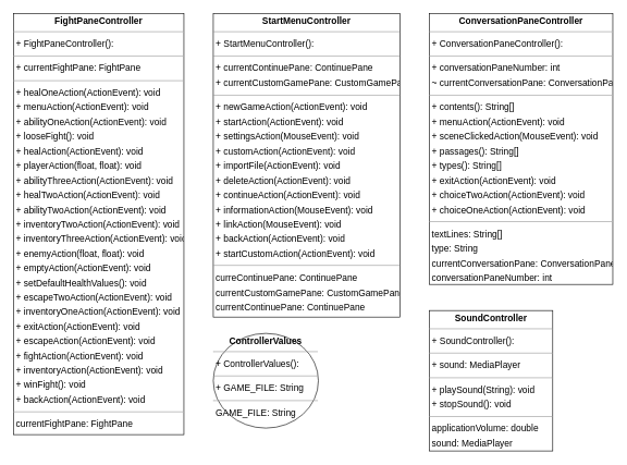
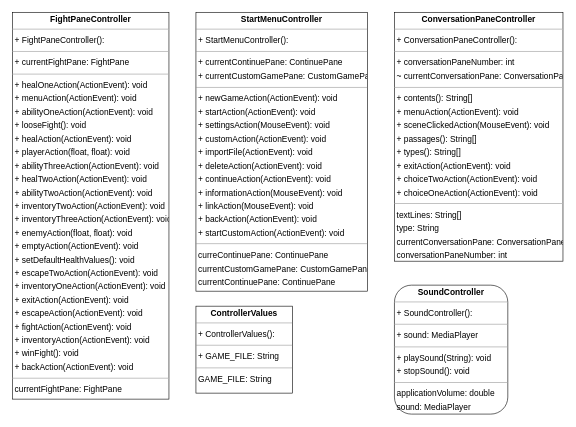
- <mxCell id="2" value="&lt;p style=&quot;margin:0px;margin-top:4px;text-align:center;&quot;&gt;&lt;b&gt;ControllerValues&lt;/b&gt;&lt;/p&gt;&lt;hr size=&quot;1&quot;/&gt;&lt;p style=&quot;margin:0 0 0 4px;line-height:1.6;&quot;&gt;+ ControllerValues(): &lt;/p&gt;&lt;hr size=&quot;1&quot;/&gt;&lt;p style=&quot;margin:0 0 0 4px;line-height:1.6;&quot;&gt;+ GAME_FILE: String&lt;/p&gt;&lt;hr size=&quot;1&quot;/&gt;&lt;p style=&quot;margin:0 0 0 4px;line-height:1.6;&quot;&gt; GAME_FILE: String&lt;/p&gt;" style="ellipse;verticalAlign=top;align=left;overflow=fill;fontSize=14;fontFamily=Helvetica;html=1;shadow=0;comic=0;labelBackgroundColor=none;strokeWidth=1;" parent="1" vertex="1"><mxGeometry x="326" y="510" width="161" height="145" as="geometry" /></mxCell>
+ <mxCell id="2" value="&lt;p style=&quot;margin:0px;margin-top:4px;text-align:center;&quot;&gt;&lt;b&gt;ControllerValues&lt;/b&gt;&lt;/p&gt;&lt;hr size=&quot;1&quot;/&gt;&lt;p style=&quot;margin:0 0 0 4px;line-height:1.6;&quot;&gt;+ ControllerValues(): &lt;/p&gt;&lt;hr size=&quot;1&quot;/&gt;&lt;p style=&quot;margin:0 0 0 4px;line-height:1.6;&quot;&gt;+ GAME_FILE: String&lt;/p&gt;&lt;hr size=&quot;1&quot;/&gt;&lt;p style=&quot;margin:0 0 0 4px;line-height:1.6;&quot;&gt; GAME_FILE: String&lt;/p&gt;" style="verticalAlign=top;align=left;overflow=fill;fontSize=14;fontFamily=Helvetica;html=1;rounded=0;shadow=0;comic=0;labelBackgroundColor=none;strokeWidth=1;" parent="1" vertex="1"><mxGeometry x="326" y="510" width="161" height="145" as="geometry" /></mxCell>
- <mxCell id="5" value="&lt;p style=&quot;margin:0px;margin-top:4px;text-align:center;&quot;&gt;&lt;b&gt;SoundController&lt;/b&gt;&lt;/p&gt;&lt;hr size=&quot;1&quot;/&gt;&lt;p style=&quot;margin:0 0 0 4px;line-height:1.6;&quot;&gt;+ SoundController(): &lt;/p&gt;&lt;hr size=&quot;1&quot;/&gt;&lt;p style=&quot;margin:0 0 0 4px;line-height:1.6;&quot;&gt;+ sound: MediaPlayer&lt;/p&gt;&lt;hr size=&quot;1&quot;/&gt;&lt;p style=&quot;margin:0 0 0 4px;line-height:1.6;&quot;&gt;+ playSound(String): void&lt;br/&gt;+ stopSound(): void&lt;/p&gt;&lt;hr size=&quot;1&quot;/&gt;&lt;p style=&quot;margin:0 0 0 4px;line-height:1.6;&quot;&gt; applicationVolume: double&lt;br/&gt; sound: MediaPlayer&lt;/p&gt;" style="verticalAlign=top;align=left;overflow=fill;fontSize=14;fontFamily=Helvetica;html=1;rounded=0;shadow=0;comic=0;labelBackgroundColor=none;strokeWidth=1;" parent="1" vertex="1"><mxGeometry x="657" y="475" width="189" height="215" as="geometry" /></mxCell>
+ <mxCell id="5" value="&lt;p style=&quot;margin:0px;margin-top:4px;text-align:center;&quot;&gt;&lt;b&gt;SoundController&lt;/b&gt;&lt;/p&gt;&lt;hr size=&quot;1&quot;/&gt;&lt;p style=&quot;margin:0 0 0 4px;line-height:1.6;&quot;&gt;+ SoundController(): &lt;/p&gt;&lt;hr size=&quot;1&quot;/&gt;&lt;p style=&quot;margin:0 0 0 4px;line-height:1.6;&quot;&gt;+ sound: MediaPlayer&lt;/p&gt;&lt;hr size=&quot;1&quot;/&gt;&lt;p style=&quot;margin:0 0 0 4px;line-height:1.6;&quot;&gt;+ playSound(String): void&lt;br/&gt;+ stopSound(): void&lt;/p&gt;&lt;hr size=&quot;1&quot;/&gt;&lt;p style=&quot;margin:0 0 0 4px;line-height:1.6;&quot;&gt; applicationVolume: double&lt;br/&gt; sound: MediaPlayer&lt;/p&gt;" style="verticalAlign=top;align=left;overflow=fill;fontSize=14;fontFamily=Helvetica;html=1;shadow=0;comic=0;labelBackgroundColor=none;strokeWidth=1;rounded=1;" parent="1" vertex="1"><mxGeometry x="657" y="475" width="189" height="215" as="geometry" /></mxCell>
